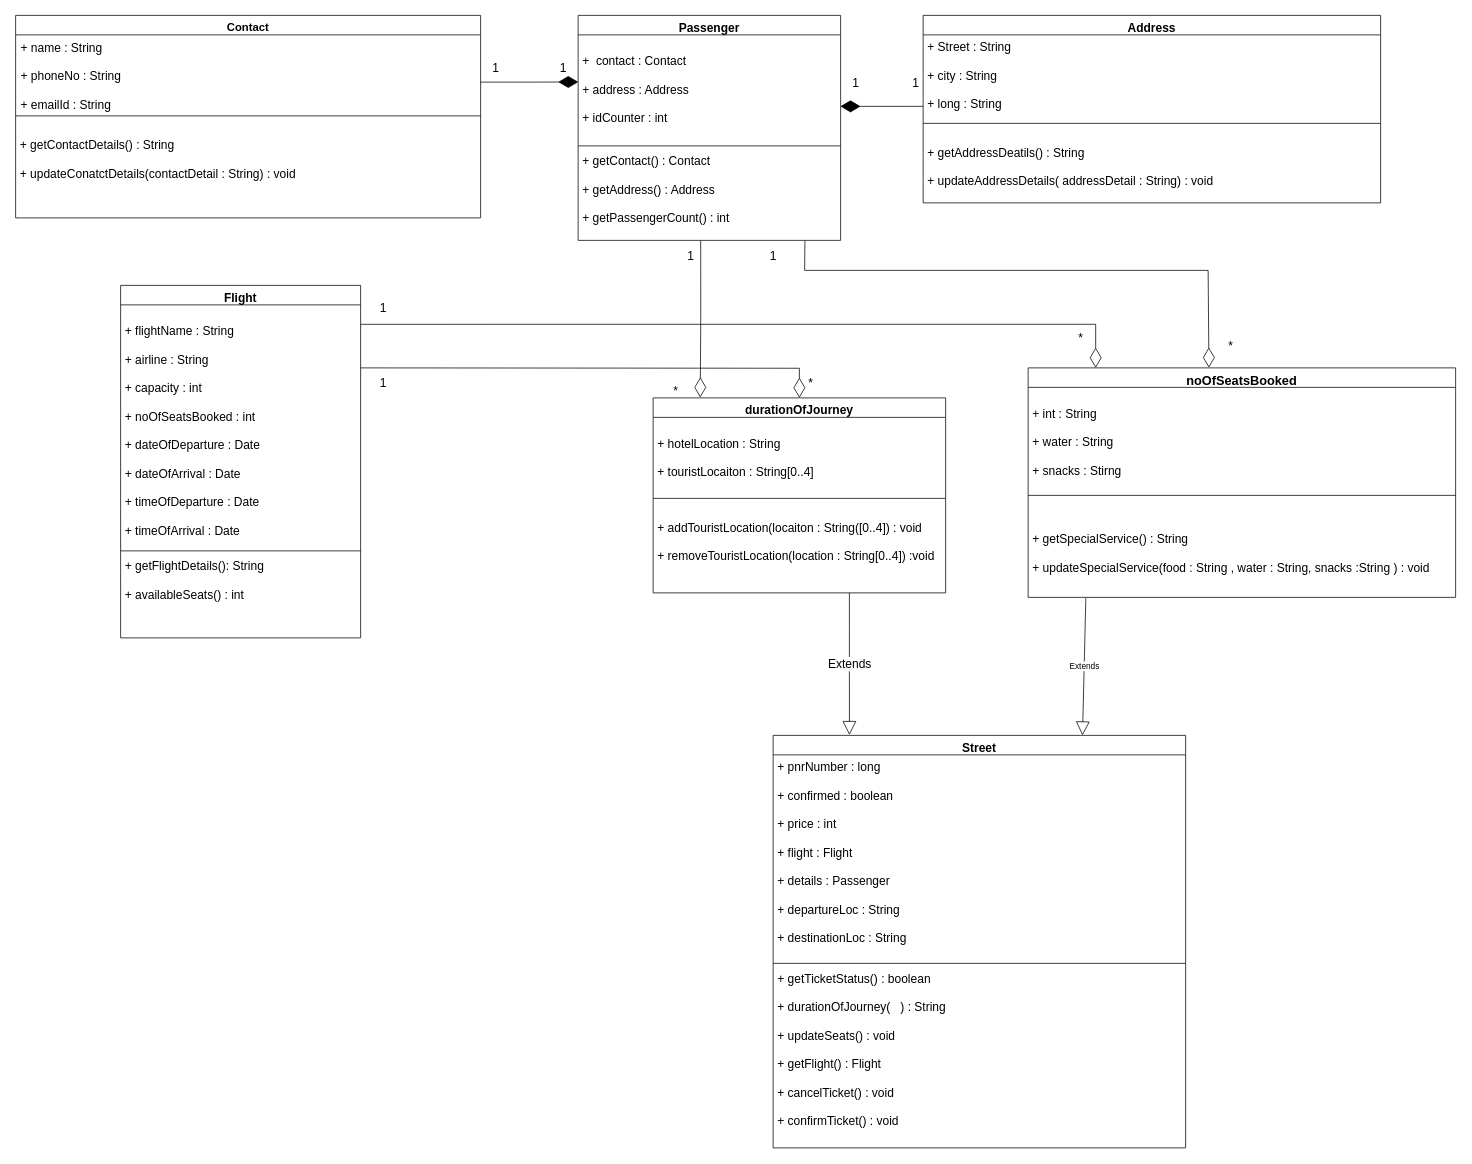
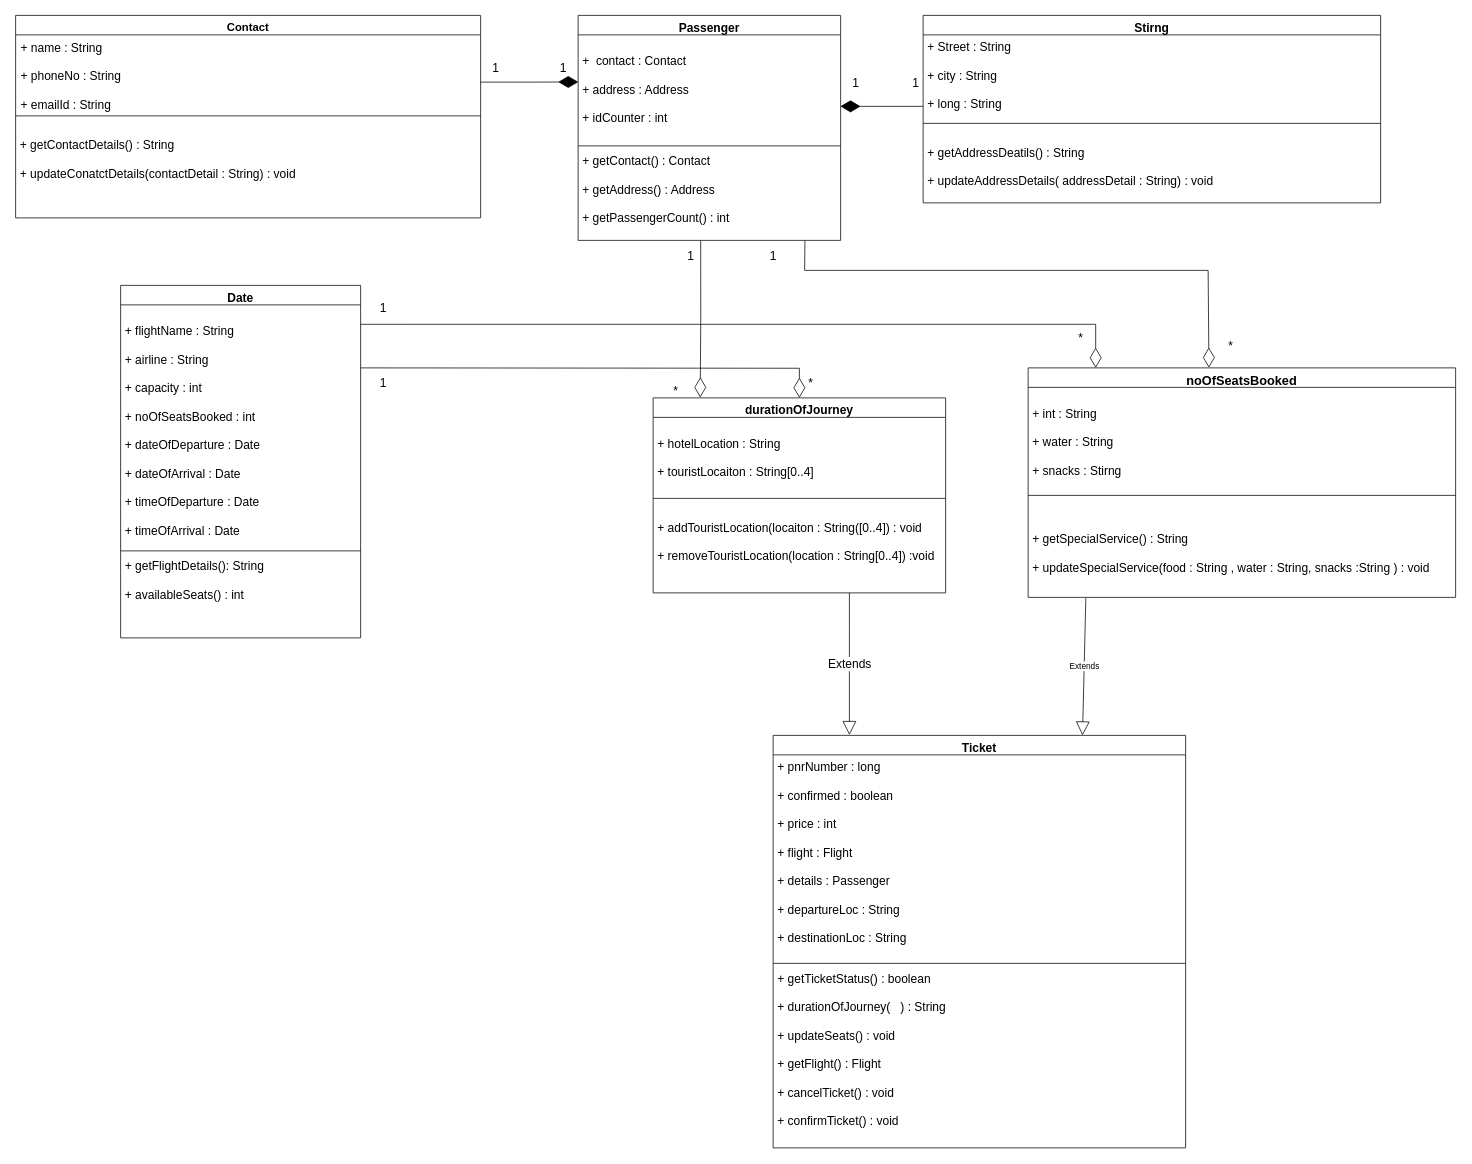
- <mxCell id="6" value="Address" style="swimlane;fontStyle=1;align=center;verticalAlign=top;childLayout=stackLayout;horizontal=1;startSize=26;horizontalStack=0;resizeParent=1;resizeParentMax=0;resizeLast=0;collapsible=1;marginBottom=0;fontSize=16;" parent="1" vertex="1"><mxGeometry x="1230" y="20" width="610" height="250" as="geometry" /></mxCell>
+ <mxCell id="6" value="Stirng" style="swimlane;fontStyle=1;align=center;verticalAlign=top;childLayout=stackLayout;horizontal=1;startSize=26;horizontalStack=0;resizeParent=1;resizeParentMax=0;resizeLast=0;collapsible=1;marginBottom=0;fontSize=16;" parent="1" vertex="1"><mxGeometry x="1230" y="20" width="610" height="250" as="geometry" /></mxCell>
- <mxCell id="18" value="Flight" style="swimlane;fontStyle=1;align=center;verticalAlign=top;childLayout=stackLayout;horizontal=1;startSize=26;horizontalStack=0;resizeParent=1;resizeParentMax=0;resizeLast=0;collapsible=1;marginBottom=0;fontSize=16;" parent="1" vertex="1"><mxGeometry x="160" y="380" width="320" height="470" as="geometry" /></mxCell>
+ <mxCell id="18" value="Date" style="swimlane;fontStyle=1;align=center;verticalAlign=top;childLayout=stackLayout;horizontal=1;startSize=26;horizontalStack=0;resizeParent=1;resizeParentMax=0;resizeLast=0;collapsible=1;marginBottom=0;fontSize=16;" parent="1" vertex="1"><mxGeometry x="160" y="380" width="320" height="470" as="geometry" /></mxCell>
- <mxCell id="22" value="Street" style="swimlane;fontStyle=1;align=center;verticalAlign=top;childLayout=stackLayout;horizontal=1;startSize=26;horizontalStack=0;resizeParent=1;resizeParentMax=0;resizeLast=0;collapsible=1;marginBottom=0;fontSize=16;" parent="1" vertex="1"><mxGeometry x="1030" y="980" width="550" height="550" as="geometry" /></mxCell>
+ <mxCell id="22" value="Ticket" style="swimlane;fontStyle=1;align=center;verticalAlign=top;childLayout=stackLayout;horizontal=1;startSize=26;horizontalStack=0;resizeParent=1;resizeParentMax=0;resizeLast=0;collapsible=1;marginBottom=0;fontSize=16;" parent="1" vertex="1"><mxGeometry x="1030" y="980" width="550" height="550" as="geometry" /></mxCell>
